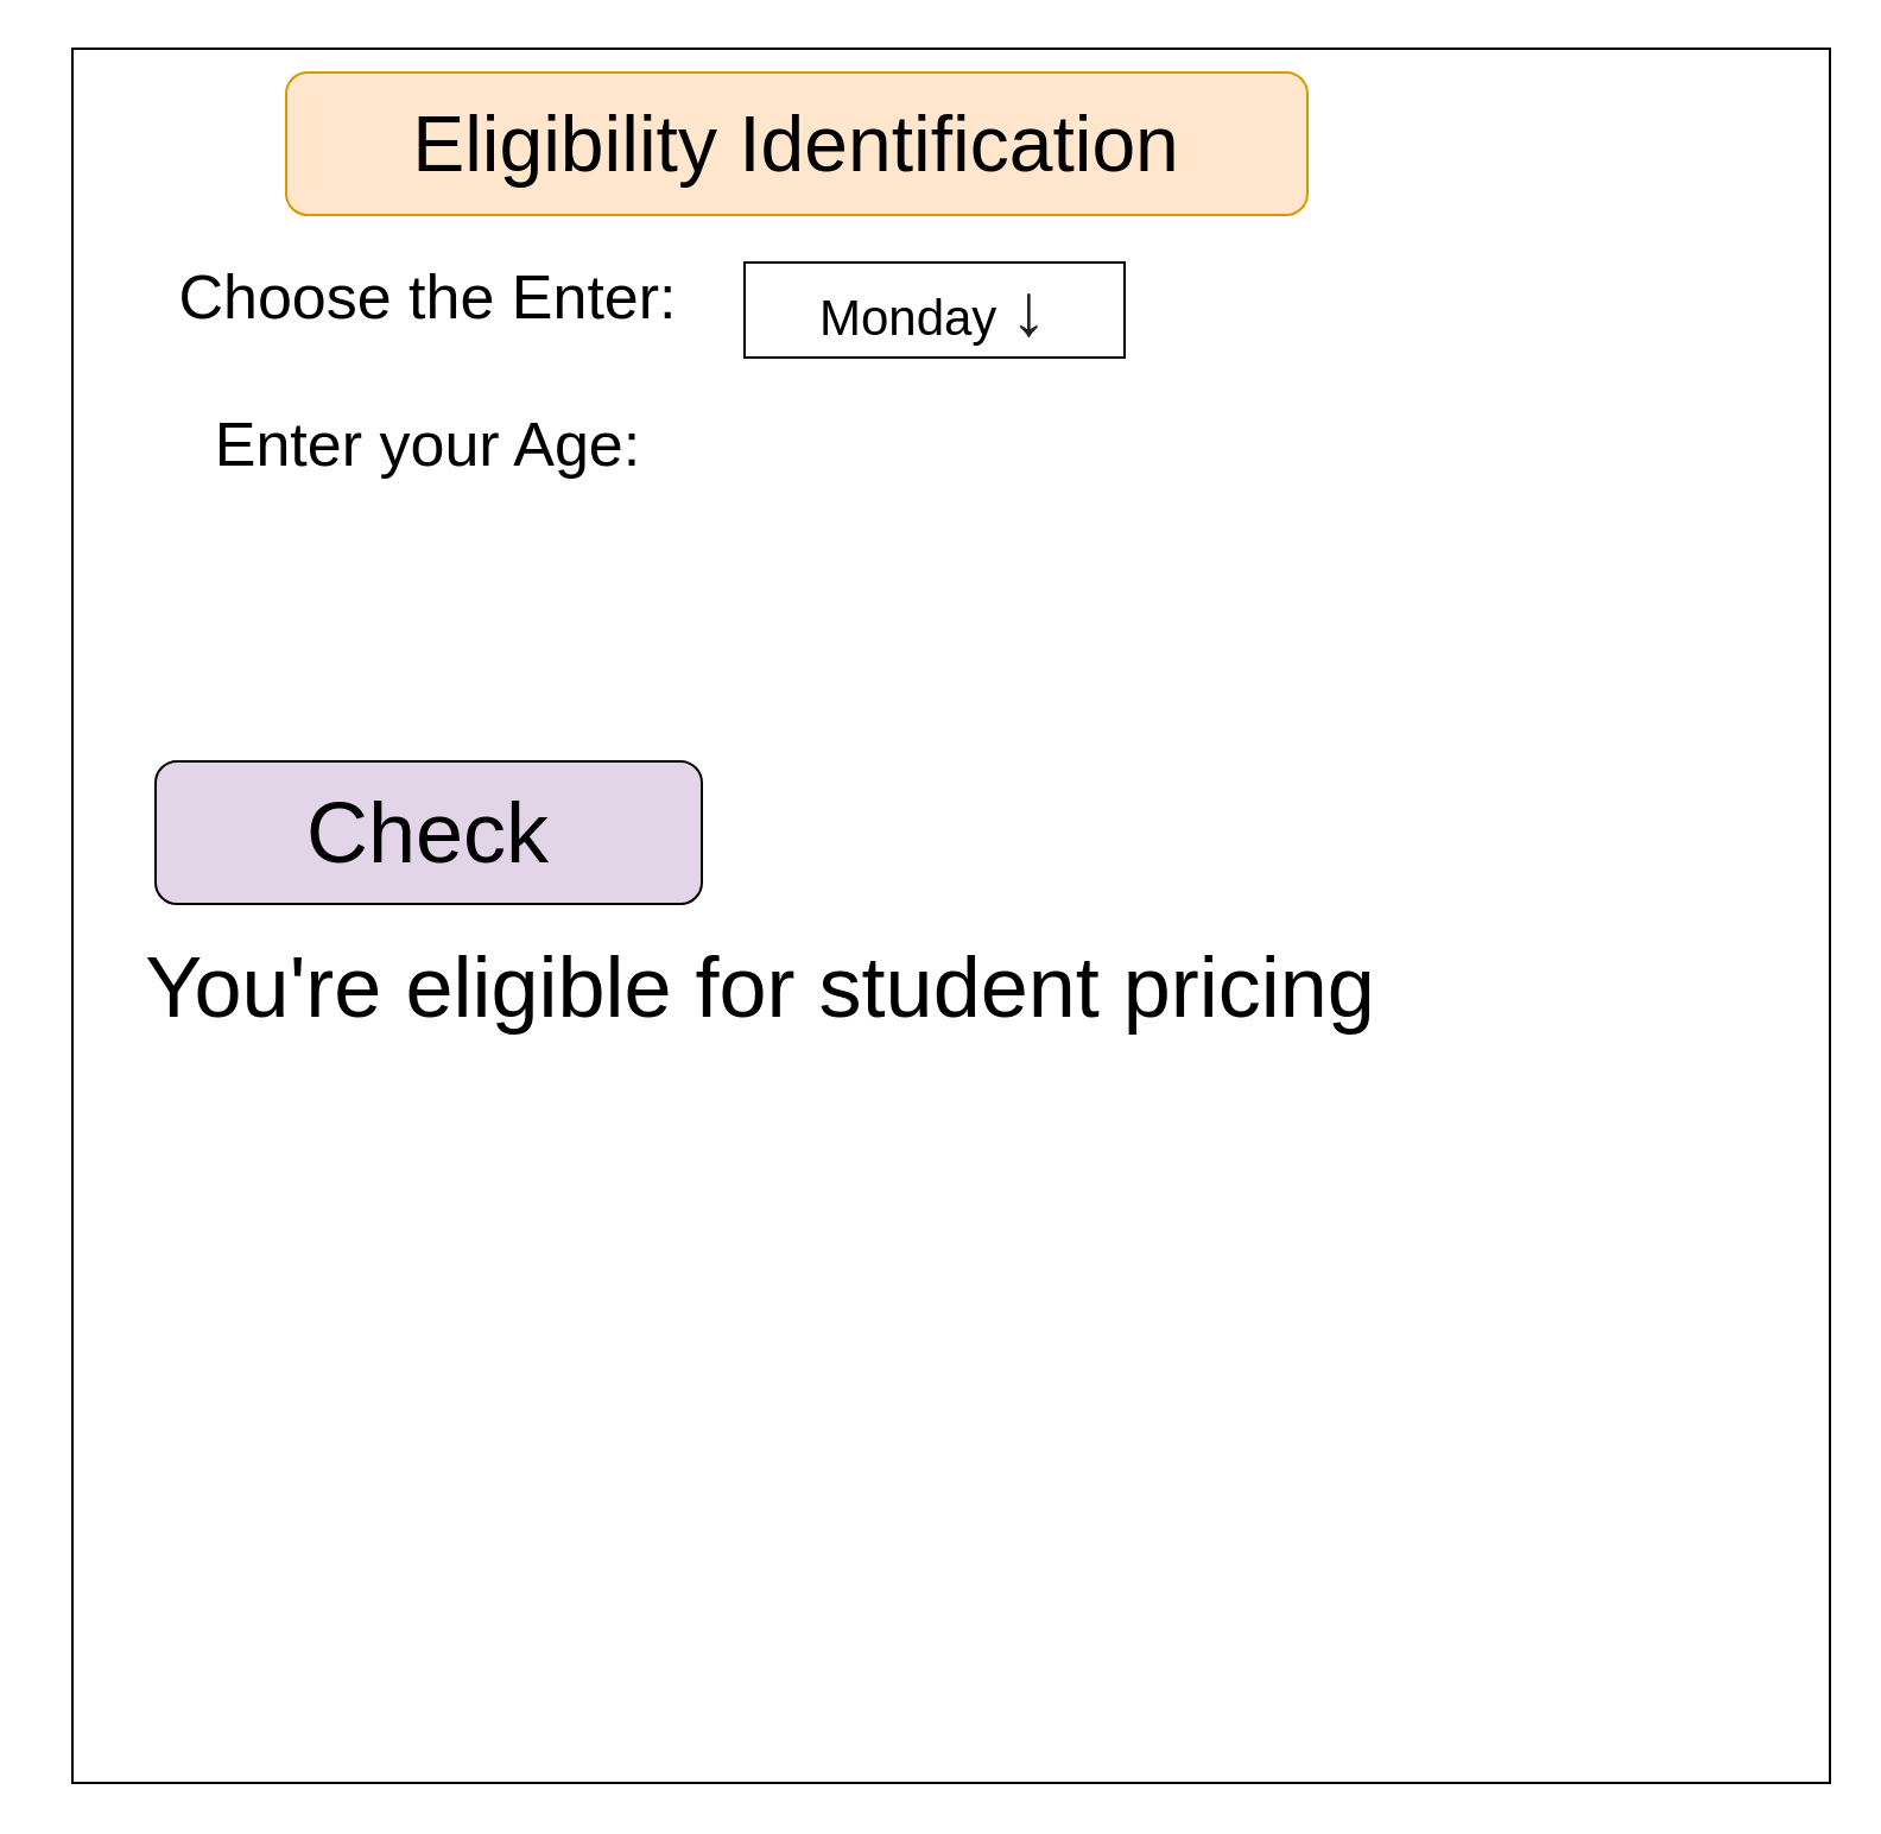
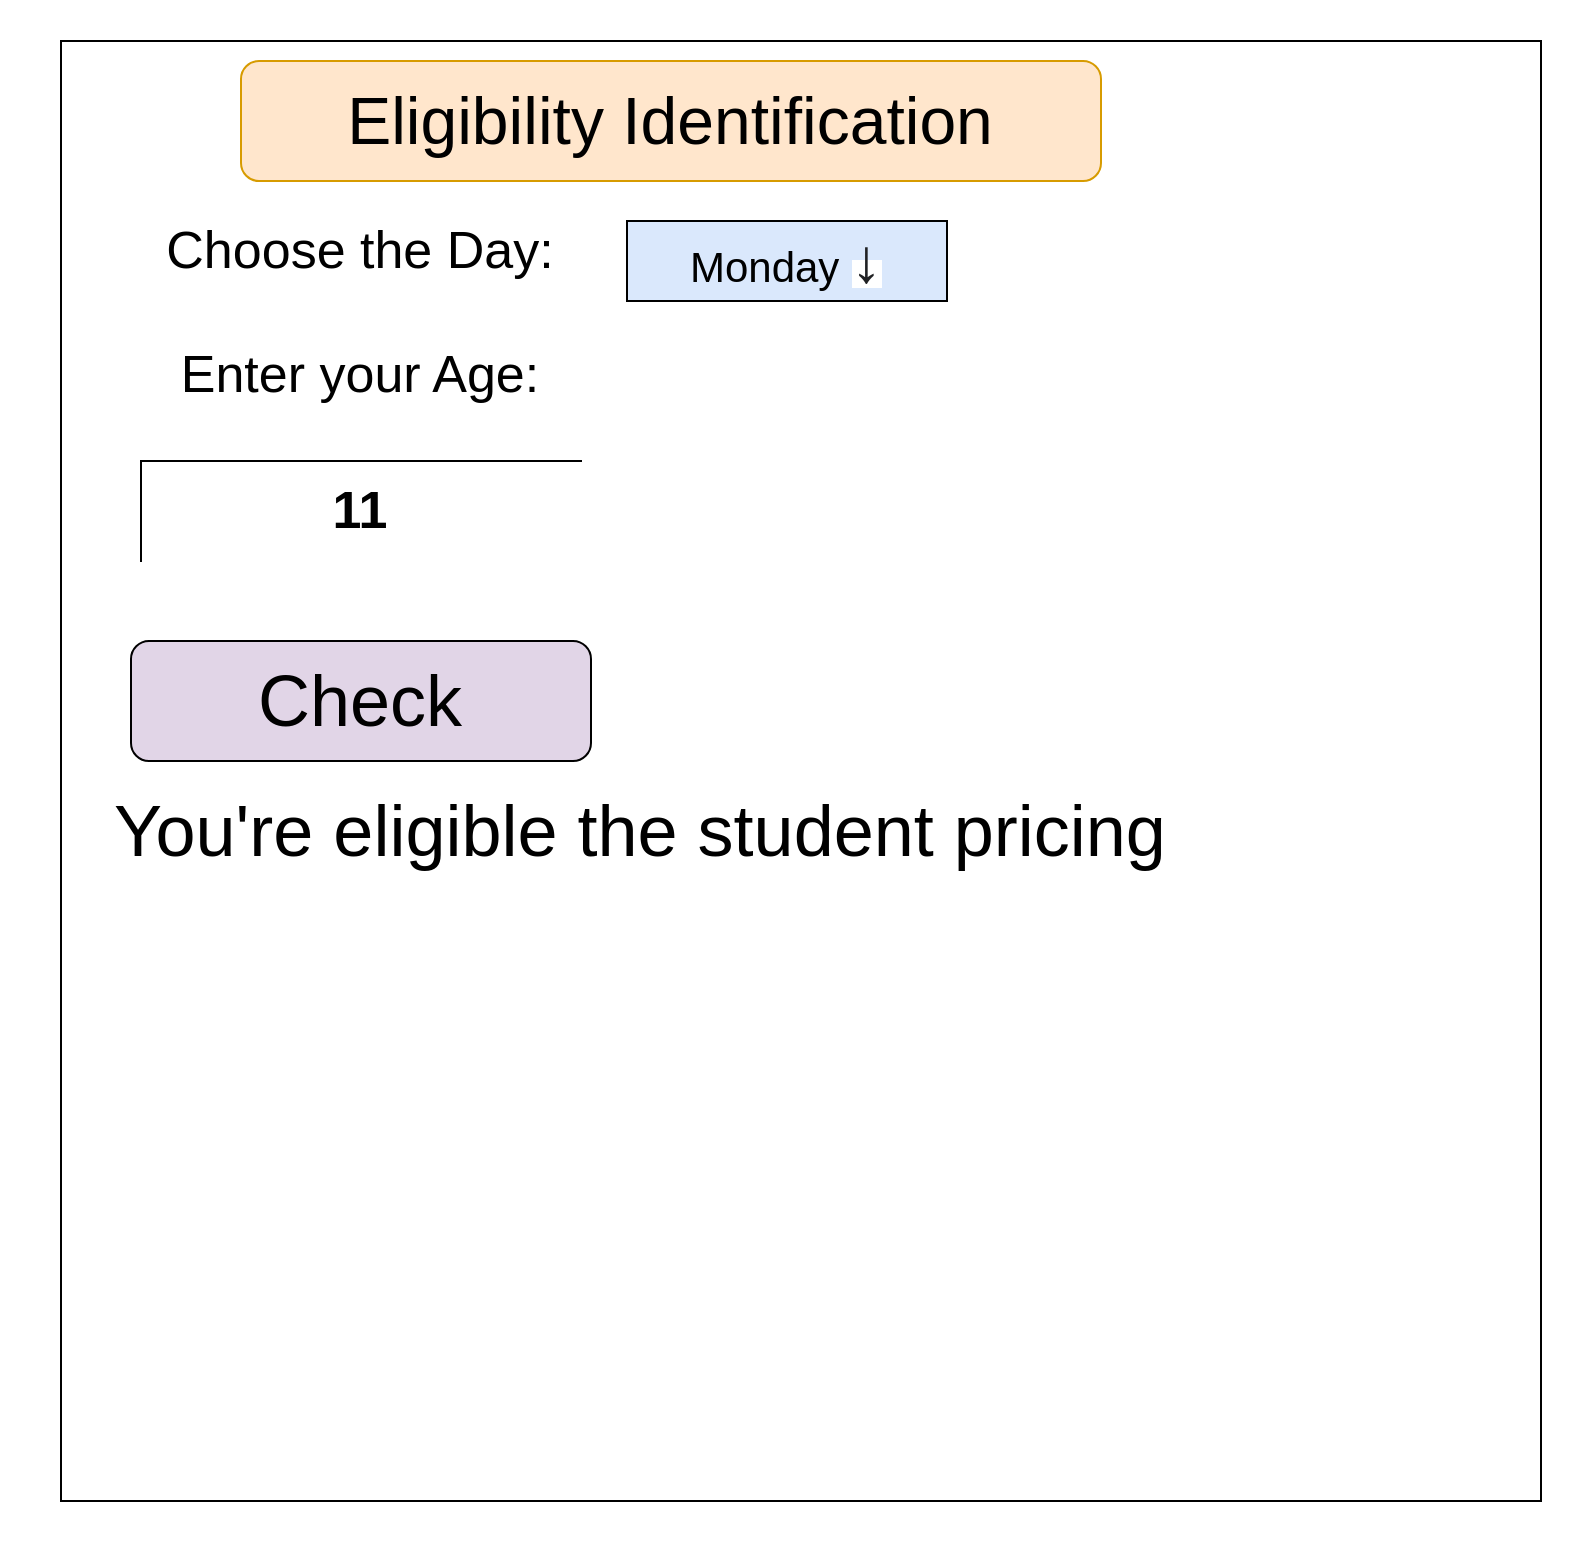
- <mxCell id="4" value="&lt;font style=&quot;font-size: 26px&quot;&gt;Choose the Enter:&lt;/font&gt;" style="text;html=1;strokeColor=none;fillColor=none;align=center;verticalAlign=middle;whiteSpace=wrap;rounded=0;" vertex="1" parent="1"><mxGeometry x="40" y="110" width="280" height="30" as="geometry" /></mxCell>
+ <mxCell id="4" value="&lt;font style=&quot;font-size: 26px&quot;&gt;Choose the Day:&lt;/font&gt;" style="text;html=1;strokeColor=none;fillColor=none;align=center;verticalAlign=middle;whiteSpace=wrap;rounded=0;" vertex="1" parent="1"><mxGeometry x="40" y="110" width="280" height="30" as="geometry" /></mxCell>
- <mxCell id="3" value="&lt;font style=&quot;font-size: 21px&quot;&gt;Monday&amp;nbsp;&lt;/font&gt;&lt;span style=&quot;color: rgb(32 , 33 , 36) ; font-family: &amp;#34;arial&amp;#34; , sans-serif ; text-align: left ; background-color: rgb(255 , 255 , 255)&quot;&gt;&lt;font style=&quot;font-size: 31px&quot;&gt;↓&lt;/font&gt;&lt;/span&gt;" style="rounded=0;whiteSpace=wrap;html=1;" vertex="1" parent="1"><mxGeometry x="313" y="110" width="160" height="40" as="geometry" /></mxCell>
+ <mxCell id="3" value="&lt;font style=&quot;font-size: 21px&quot;&gt;Monday&amp;nbsp;&lt;/font&gt;&lt;span style=&quot;color: rgb(32 , 33 , 36) ; font-family: &amp;#34;arial&amp;#34; , sans-serif ; text-align: left ; background-color: rgb(255 , 255 , 255)&quot;&gt;&lt;font style=&quot;font-size: 31px&quot;&gt;↓&lt;/font&gt;&lt;/span&gt;" style="rounded=0;whiteSpace=wrap;html=1;fillColor=#dae8fc;" vertex="1" parent="1"><mxGeometry x="313" y="110" width="160" height="40" as="geometry" /></mxCell>
+ <mxCell id="7" value="&lt;b&gt;11&lt;/b&gt;" style="shape=partialRectangle;whiteSpace=wrap;html=1;bottom=0;right=0;fillColor=none;fontSize=26;" vertex="1" parent="1"><mxGeometry x="70" y="230" width="220" height="50" as="geometry" /></mxCell>
- <mxCell id="9" value="You're eligible for student pricing" style="text;html=1;strokeColor=none;fillColor=none;align=center;verticalAlign=middle;whiteSpace=wrap;rounded=0;fontSize=36;fontColor=#000000;" vertex="1" parent="1"><mxGeometry x="20" y="400" width="600" height="30" as="geometry" /></mxCell>
+ <mxCell id="9" value="You're eligible the student pricing" style="text;html=1;strokeColor=none;fillColor=none;align=center;verticalAlign=middle;whiteSpace=wrap;rounded=0;fontSize=36;fontColor=#000000;" vertex="1" parent="1"><mxGeometry x="20" y="400" width="600" height="30" as="geometry" /></mxCell>
